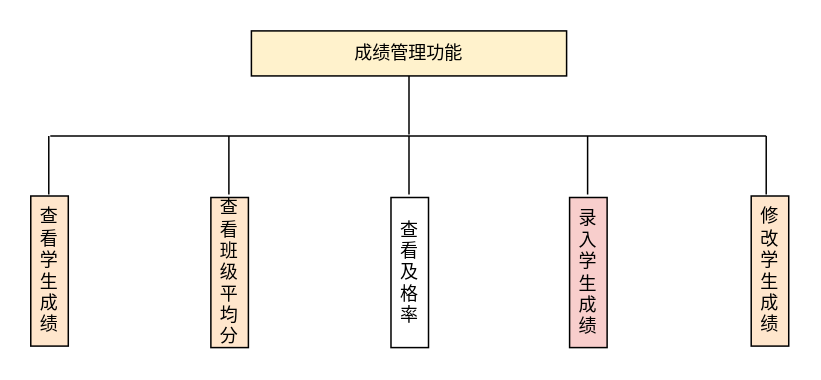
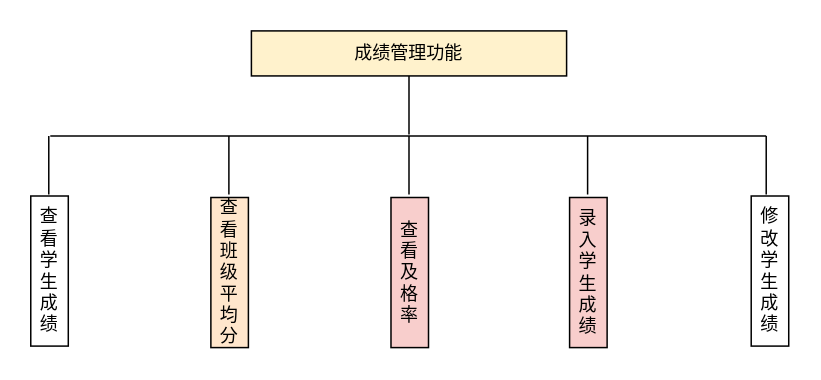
- <mxCell id="5" value="&lt;font face=&quot;宋体&quot;&gt;查看学生成绩&lt;/font&gt;" style="rounded=0;whiteSpace=wrap;html=1;fillColor=#ffe6cc;" parent="1" vertex="1"><mxGeometry x="20" y="130" width="25" height="100" as="geometry" /></mxCell>
+ <mxCell id="5" value="&lt;font face=&quot;宋体&quot;&gt;查看学生成绩&lt;/font&gt;" style="rounded=0;whiteSpace=wrap;html=1;" parent="1" vertex="1"><mxGeometry x="20" y="130" width="25" height="100" as="geometry" /></mxCell>
- <mxCell id="8" value="&lt;font face=&quot;宋体&quot;&gt;修改学生成绩&lt;/font&gt;" style="rounded=0;whiteSpace=wrap;html=1;fillColor=#ffe6cc;" parent="1" vertex="1"><mxGeometry x="500" y="130" width="25" height="100" as="geometry" /></mxCell>
+ <mxCell id="8" value="&lt;font face=&quot;宋体&quot;&gt;修改学生成绩&lt;/font&gt;" style="rounded=0;whiteSpace=wrap;html=1;" parent="1" vertex="1"><mxGeometry x="500" y="130" width="25" height="100" as="geometry" /></mxCell>
- <mxCell id="6" value="&lt;font face=&quot;宋体&quot;&gt;查看及格率&lt;/font&gt;" style="rounded=0;whiteSpace=wrap;html=1;" parent="1" vertex="1"><mxGeometry x="260" y="131" width="25" height="100" as="geometry" /></mxCell>
+ <mxCell id="6" value="&lt;font face=&quot;宋体&quot;&gt;查看及格率&lt;/font&gt;" style="rounded=0;whiteSpace=wrap;html=1;fillColor=#f8cecc;" parent="1" vertex="1"><mxGeometry x="260" y="131" width="25" height="100" as="geometry" /></mxCell>
